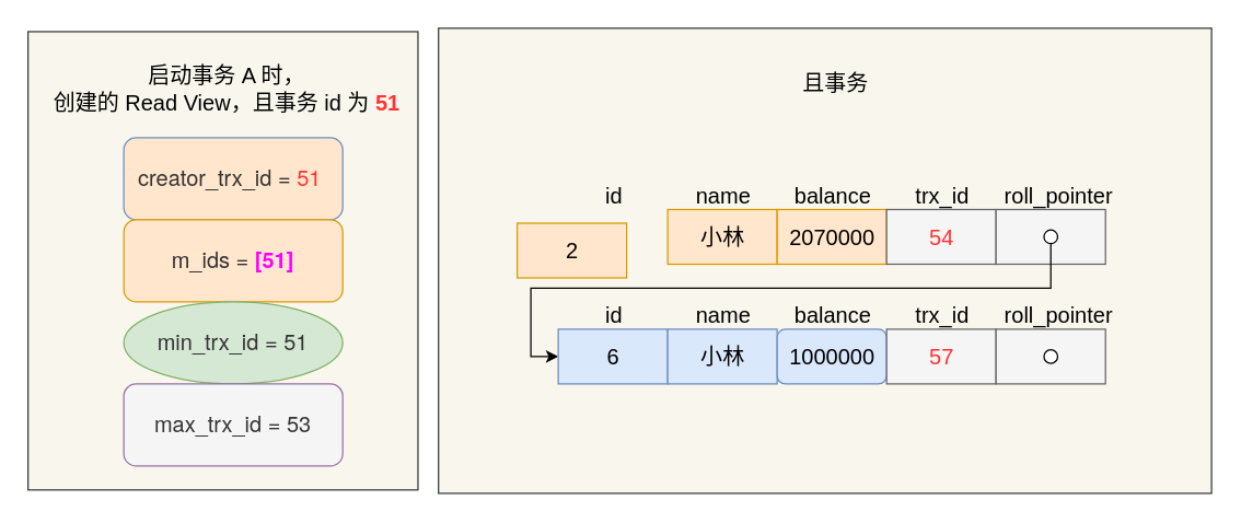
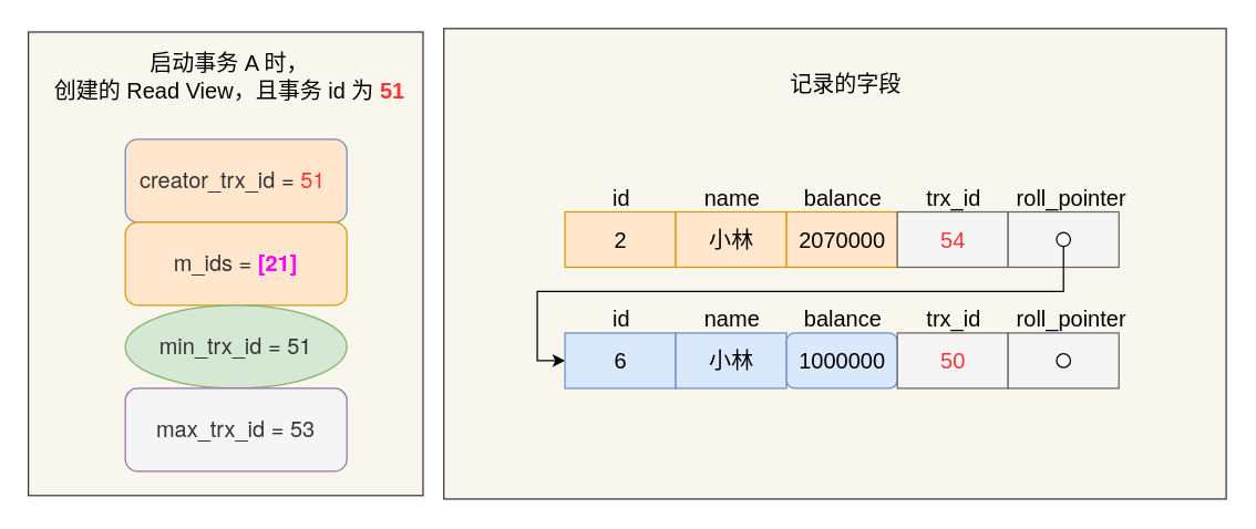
- <mxCell id="21" value="且事务" style="text;html=1;align=center;verticalAlign=middle;resizable=0;points=[];autosize=1;strokeColor=none;fontSize=16;" vertex="1" parent="1"><mxGeometry x="560" y="50" width="100" height="20" as="geometry" /></mxCell>
+ <mxCell id="21" value="记录的字段" style="text;html=1;align=center;verticalAlign=middle;resizable=0;points=[];autosize=1;strokeColor=none;fontSize=16;" vertex="1" parent="1"><mxGeometry x="560" y="50" width="100" height="20" as="geometry" /></mxCell>
- <mxCell id="8" value="启动事务 A 时，&lt;br style=&quot;font-size: 16px&quot;&gt;创建的 Read View，且事务 id 为 &lt;b&gt;&lt;font color=&quot;#ff3333&quot;&gt;51&lt;/font&gt;&lt;/b&gt;" style="text;html=1;align=center;verticalAlign=middle;resizable=0;points=[];autosize=1;strokeColor=none;fontSize=16;" vertex="1" parent="1"><mxGeometry x="30" y="45" width="270" height="40" as="geometry" /></mxCell>
+ <mxCell id="8" value="启动事务 A 时，&lt;br style=&quot;font-size: 16px&quot;&gt;创建的 Read View，且事务 id 为 &lt;b&gt;&lt;font color=&quot;#ff3333&quot;&gt;51&lt;/font&gt;&lt;/b&gt;" style="text;html=1;align=center;verticalAlign=middle;resizable=0;points=[];autosize=1;strokeColor=none;fontSize=16;" vertex="1" parent="1"><mxGeometry x="30" y="35" width="270" height="40" as="geometry" /></mxCell>
- <mxCell id="9" value="2" style="rounded=0;whiteSpace=wrap;html=1;fontSize=16;fillColor=#ffe6cc;strokeColor=#d79b00;" vertex="1" parent="1"><mxGeometry x="377.5" y="162.5" width="80" height="40" as="geometry" /></mxCell>
+ <mxCell id="9" value="2" style="rounded=0;whiteSpace=wrap;html=1;fontSize=16;fillColor=#ffe6cc;strokeColor=#d79b00;" vertex="1" parent="1"><mxGeometry x="407.5" y="152.5" width="80" height="40" as="geometry" /></mxCell>
- <mxCell id="5" value="&lt;span style=&quot;color: rgb(51 , 51 , 51) ; font-family: &amp;#34;helvetica neue&amp;#34; , &amp;#34;helvetica&amp;#34; , &amp;#34;arial&amp;#34; , sans-serif ; font-size: 16px ; text-align: left&quot;&gt;m_&lt;/span&gt;&lt;span style=&quot;color: rgb(51 , 51 , 51) ; font-family: &amp;#34;helvetica neue&amp;#34; , &amp;#34;helvetica&amp;#34; , &amp;#34;arial&amp;#34; , sans-serif ; font-size: 16px ; text-align: left&quot;&gt;id&lt;/span&gt;&lt;span style=&quot;color: rgb(51 , 51 , 51) ; font-family: &amp;#34;helvetica neue&amp;#34; , &amp;#34;helvetica&amp;#34; , &amp;#34;arial&amp;#34; , sans-serif ; font-size: 16px ; text-align: left&quot;&gt;s =&lt;/span&gt;&lt;span style=&quot;font-family: &amp;#34;helvetica neue&amp;#34; , &amp;#34;helvetica&amp;#34; , &amp;#34;arial&amp;#34; , sans-serif ; font-size: 16px ; text-align: left&quot;&gt;&lt;font color=&quot;#ff00ff&quot;&gt;&lt;b&gt; [51]&lt;/b&gt;&lt;/font&gt;&lt;br style=&quot;font-size: 16px&quot;&gt;&lt;/span&gt;" style="rounded=1;whiteSpace=wrap;html=1;fontSize=16;fillColor=#ffe6cc;strokeColor=#d79b00;labelBackgroundColor=none;" vertex="1" parent="1"><mxGeometry x="90" y="160" width="160" height="60" as="geometry" /></mxCell>
+ <mxCell id="5" value="&lt;span style=&quot;color: rgb(51 , 51 , 51) ; font-family: &amp;#34;helvetica neue&amp;#34; , &amp;#34;helvetica&amp;#34; , &amp;#34;arial&amp;#34; , sans-serif ; font-size: 16px ; text-align: left&quot;&gt;m_&lt;/span&gt;&lt;span style=&quot;color: rgb(51 , 51 , 51) ; font-family: &amp;#34;helvetica neue&amp;#34; , &amp;#34;helvetica&amp;#34; , &amp;#34;arial&amp;#34; , sans-serif ; font-size: 16px ; text-align: left&quot;&gt;id&lt;/span&gt;&lt;span style=&quot;color: rgb(51 , 51 , 51) ; font-family: &amp;#34;helvetica neue&amp;#34; , &amp;#34;helvetica&amp;#34; , &amp;#34;arial&amp;#34; , sans-serif ; font-size: 16px ; text-align: left&quot;&gt;s =&lt;/span&gt;&lt;span style=&quot;font-family: &amp;#34;helvetica neue&amp;#34; , &amp;#34;helvetica&amp;#34; , &amp;#34;arial&amp;#34; , sans-serif ; font-size: 16px ; text-align: left&quot;&gt;&lt;font color=&quot;#ff00ff&quot;&gt;&lt;b&gt; [21]&lt;/b&gt;&lt;/font&gt;&lt;br style=&quot;font-size: 16px&quot;&gt;&lt;/span&gt;" style="rounded=1;whiteSpace=wrap;html=1;fontSize=16;fillColor=#ffe6cc;strokeColor=#d79b00;labelBackgroundColor=none;" vertex="1" parent="1"><mxGeometry x="90" y="160" width="160" height="60" as="geometry" /></mxCell>
- <mxCell id="25" value="&lt;font color=&quot;#ff3333&quot;&gt;57&lt;/font&gt;" style="rounded=0;whiteSpace=wrap;html=1;fontSize=16;fillColor=#f5f5f5;strokeColor=#666666;fontColor=#333333;" vertex="1" parent="1"><mxGeometry x="647.5" y="240" width="80" height="40" as="geometry" /></mxCell>
+ <mxCell id="25" value="&lt;font color=&quot;#ff3333&quot;&gt;50&lt;/font&gt;" style="rounded=0;whiteSpace=wrap;html=1;fontSize=16;fillColor=#f5f5f5;strokeColor=#666666;fontColor=#333333;" vertex="1" parent="1"><mxGeometry x="647.5" y="240" width="80" height="40" as="geometry" /></mxCell>
